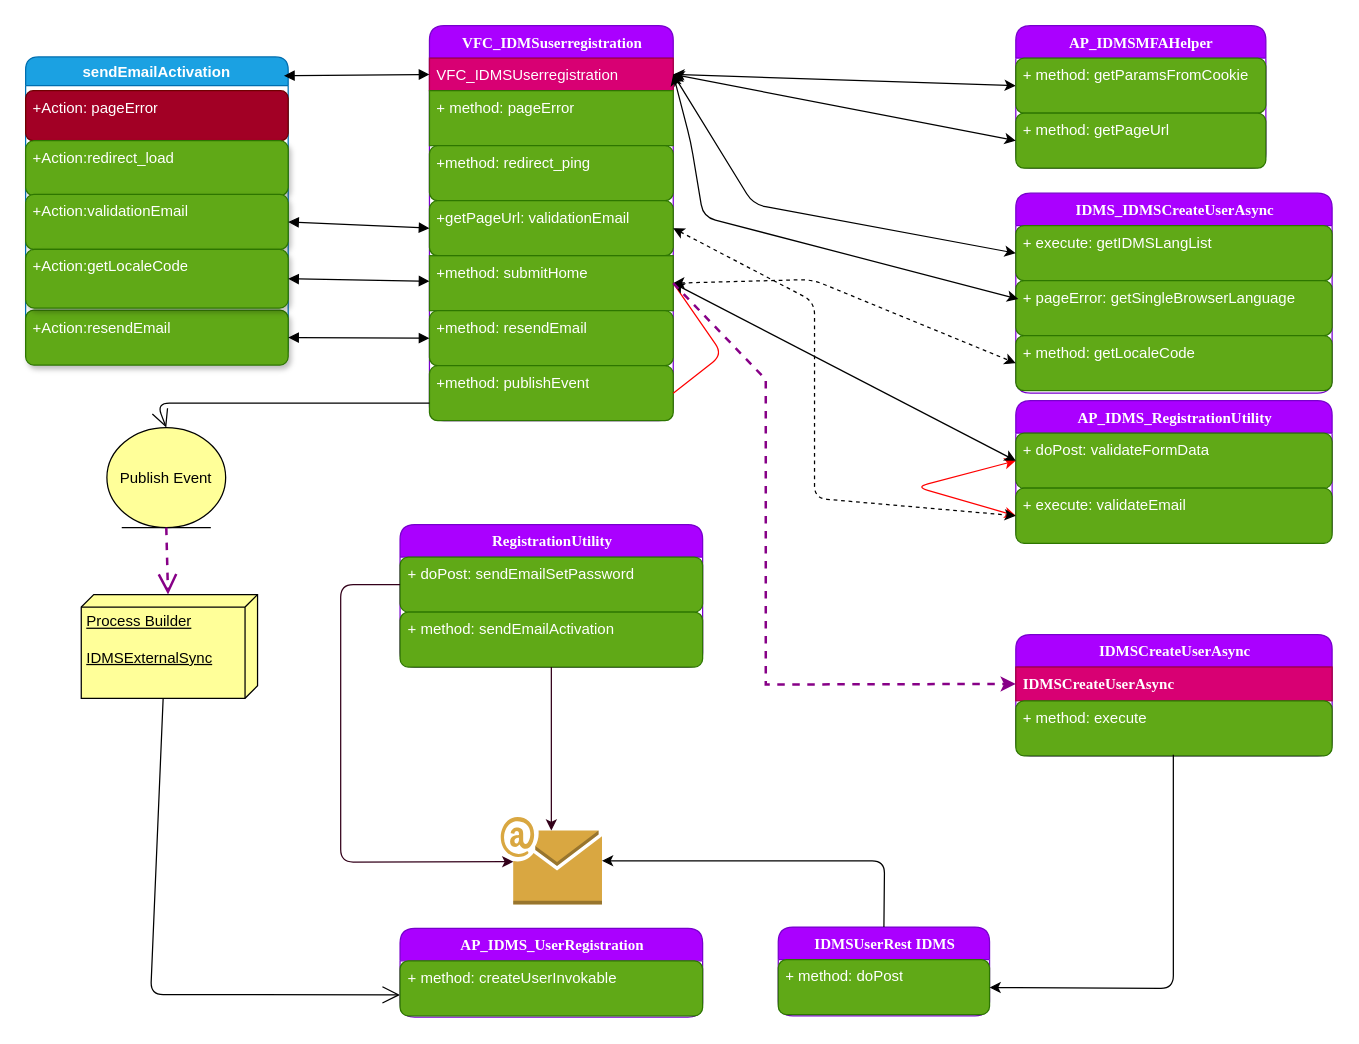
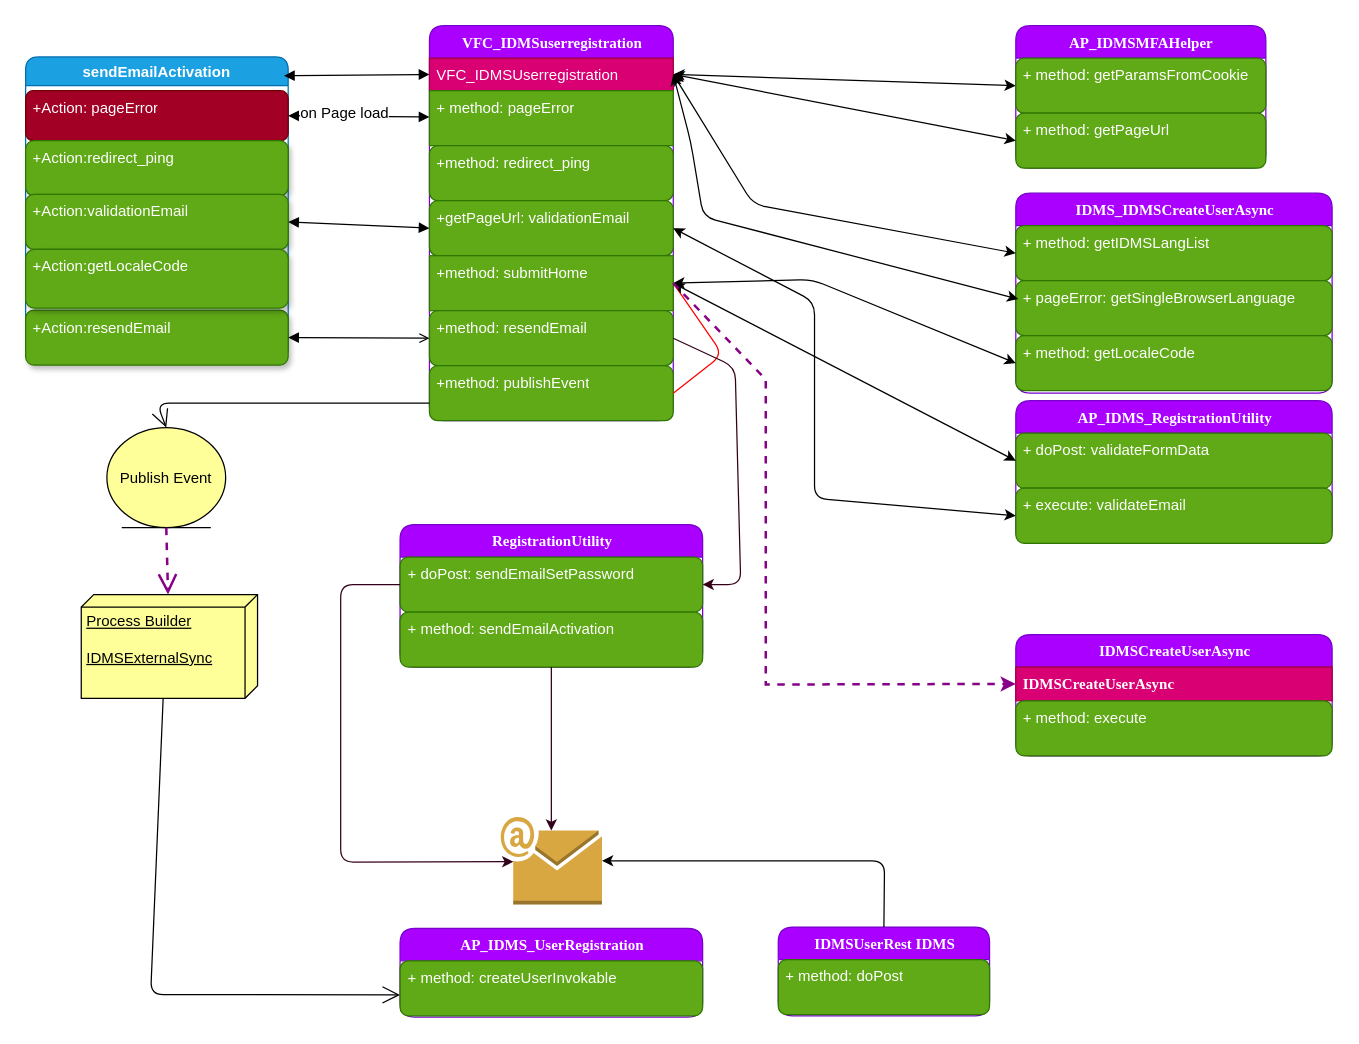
+ <mxCell id="18" value="" style="endArrow=block;startArrow=block;endFill=1;startFill=1;html=1;exitX=1;exitY=0.5;exitDx=0;exitDy=0;" parent="1" source="12" target="4" edge="1"><mxGeometry width="160" relative="1" as="geometry"><mxPoint x="267" y="97.5" as="sourcePoint" /><mxPoint x="427" y="97.5" as="targetPoint" /></mxGeometry></mxCell>
+ <mxCell id="19" value="on Page load" style="text;html=1;resizable=0;points=[];align=center;verticalAlign=middle;labelBackgroundColor=#ffffff;" parent="18" vertex="1" connectable="0"><mxGeometry x="-0.221" y="3" relative="1" as="geometry"><mxPoint as="offset" /></mxGeometry></mxCell>
- <mxCell id="13" value="+Action:redirect_load" style="text;html=1;strokeColor=#2D7600;fillColor=#60a917;align=left;verticalAlign=top;spacingLeft=4;spacingRight=4;whiteSpace=wrap;overflow=hidden;rotatable=0;points=[[0,0.5],[1,0.5]];portConstraint=eastwest;shadow=1;rounded=1;glass=0;comic=0;fontColor=#ffffff;" parent="11" vertex="1"><mxGeometry y="67" width="210" height="44" as="geometry" /></mxCell>
+ <mxCell id="13" value="+Action:redirect_ping" style="text;html=1;strokeColor=#2D7600;fillColor=#60a917;align=left;verticalAlign=top;spacingLeft=4;spacingRight=4;whiteSpace=wrap;overflow=hidden;rotatable=0;points=[[0,0.5],[1,0.5]];portConstraint=eastwest;shadow=1;rounded=1;glass=0;comic=0;fontColor=#ffffff;" parent="11" vertex="1"><mxGeometry y="67" width="210" height="44" as="geometry" /></mxCell>
- <mxCell id="30" value="+ execute: getIDMSLangList&amp;nbsp;" style="text;html=1;strokeColor=#2D7600;fillColor=#60a917;align=left;verticalAlign=top;spacingLeft=4;spacingRight=4;whiteSpace=wrap;overflow=hidden;rotatable=0;points=[[0,0.5],[1,0.5]];portConstraint=eastwest;shadow=0;comic=0;fontColor=#ffffff;rounded=1;" parent="29" vertex="1"><mxGeometry y="26" width="253" height="44" as="geometry" /></mxCell>
+ <mxCell id="30" value="+ method: getIDMSLangList&amp;nbsp;" style="text;html=1;strokeColor=#2D7600;fillColor=#60a917;align=left;verticalAlign=top;spacingLeft=4;spacingRight=4;whiteSpace=wrap;overflow=hidden;rotatable=0;points=[[0,0.5],[1,0.5]];portConstraint=eastwest;shadow=0;comic=0;fontColor=#ffffff;rounded=1;" parent="29" vertex="1"><mxGeometry y="26" width="253" height="44" as="geometry" /></mxCell>
- <mxCell id="22" value="" style="endArrow=block;startArrow=block;endFill=1;startFill=1;html=1;exitX=1;exitY=0.5;exitDx=0;exitDy=0;" parent="1" source="17" target="7" edge="1"><mxGeometry width="160" relative="1" as="geometry"><mxPoint x="242" y="223" as="sourcePoint" /><mxPoint x="392" y="223" as="targetPoint" /><Array as="points" /></mxGeometry></mxCell>
- <mxCell id="40" value="" style="endArrow=classic;startArrow=classic;html=1;exitX=1;exitY=0.5;exitDx=0;exitDy=0;entryX=0;entryY=0.5;entryDx=0;entryDy=0;dashed=1;" parent="1" source="7" target="32" edge="1"><mxGeometry width="50" height="50" relative="1" as="geometry"><mxPoint x="558.5" y="249" as="sourcePoint" /><mxPoint x="644.5" y="223" as="targetPoint" /><Array as="points"><mxPoint x="649" y="223" /></Array></mxGeometry></mxCell>
+ <mxCell id="40" value="" style="endArrow=classic;startArrow=classic;html=1;exitX=1;exitY=0.5;exitDx=0;exitDy=0;entryX=0;entryY=0.5;entryDx=0;entryDy=0;" parent="1" source="7" target="32" edge="1"><mxGeometry width="50" height="50" relative="1" as="geometry"><mxPoint x="558.5" y="249" as="sourcePoint" /><mxPoint x="644.5" y="223" as="targetPoint" /><Array as="points"><mxPoint x="649" y="223" /></Array></mxGeometry></mxCell>
- <mxCell id="23" value="" style="endArrow=block;startArrow=block;endFill=1;startFill=1;html=1;exitX=1;exitY=0.5;exitDx=0;exitDy=0;entryX=0;entryY=0.5;entryDx=0;entryDy=0;" parent="1" source="16" target="8" edge="1"><mxGeometry width="160" relative="1" as="geometry"><mxPoint x="242" y="266" as="sourcePoint" /><mxPoint x="392" y="266" as="targetPoint" /><Array as="points" /></mxGeometry></mxCell>
+ <mxCell id="23" value="" style="endArrow=open;startArrow=block;endFill=1;startFill=1;html=1;exitX=1;exitY=0.5;exitDx=0;exitDy=0;entryX=0;entryY=0.5;entryDx=0;entryDy=0;" parent="1" source="16" target="8" edge="1"><mxGeometry width="160" relative="1" as="geometry"><mxPoint x="242" y="266" as="sourcePoint" /><mxPoint x="392" y="266" as="targetPoint" /><Array as="points" /></mxGeometry></mxCell>
- <mxCell id="41" value="" style="endArrow=classic;startArrow=classic;html=1;exitX=1;exitY=0.5;exitDx=0;exitDy=0;entryX=0;entryY=0.5;entryDx=0;entryDy=0;dashed=1;" parent="1" source="6" target="38" edge="1"><mxGeometry width="50" height="50" relative="1" as="geometry"><mxPoint x="590" y="233" as="sourcePoint" /><mxPoint x="725" y="336" as="targetPoint" /><Array as="points"><mxPoint x="651" y="241" /><mxPoint x="651" y="398" /></Array></mxGeometry></mxCell>
+ <mxCell id="41" value="" style="endArrow=classic;startArrow=classic;html=1;exitX=1;exitY=0.5;exitDx=0;exitDy=0;entryX=0;entryY=0.5;entryDx=0;entryDy=0;" parent="1" source="6" target="38" edge="1"><mxGeometry width="50" height="50" relative="1" as="geometry"><mxPoint x="590" y="233" as="sourcePoint" /><mxPoint x="725" y="336" as="targetPoint" /><Array as="points"><mxPoint x="651" y="241" /><mxPoint x="651" y="398" /></Array></mxGeometry></mxCell>
+ <mxCell id="59" value="" style="endArrow=classic;html=1;strokeColor=#33001A;exitX=1;exitY=0.5;exitDx=0;exitDy=0;entryX=1;entryY=0.5;entryDx=0;entryDy=0;" parent="1" source="8" target="57" edge="1"><mxGeometry width="50" height="50" relative="1" as="geometry"><mxPoint x="548" y="244" as="sourcePoint" /><mxPoint x="492" y="483" as="targetPoint" /><Array as="points"><mxPoint x="587.5" y="293" /><mxPoint x="592" y="467" /></Array></mxGeometry></mxCell>
- <mxCell id="37" value="" style="endArrow=classic;startArrow=classic;html=1;strokeColor=#FF0000;exitX=0;exitY=0.5;exitDx=0;exitDy=0;entryX=0;entryY=0.5;entryDx=0;entryDy=0;" parent="35" source="38" target="36" edge="1"><mxGeometry width="50" height="50" relative="1" as="geometry"><mxPoint x="5" y="145" as="sourcePoint" /><mxPoint x="10" y="67.753" as="targetPoint" /><Array as="points"><mxPoint x="-80" y="69" /></Array></mxGeometry></mxCell>
- <mxCell id="48" value="" style="endArrow=classic;html=1;strokeColor=#000000;exitX=0.498;exitY=0.98;exitDx=0;exitDy=0;exitPerimeter=0;" parent="1" source="44" target="47" edge="1"><mxGeometry width="50" height="50" relative="1" as="geometry"><mxPoint x="589.5" y="233" as="sourcePoint" /><mxPoint x="938" y="796" as="targetPoint" /><Array as="points"><mxPoint x="938" y="703" /><mxPoint x="938" y="790" /></Array></mxGeometry></mxCell>
